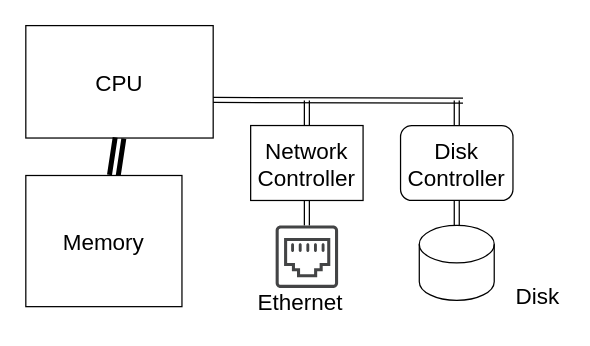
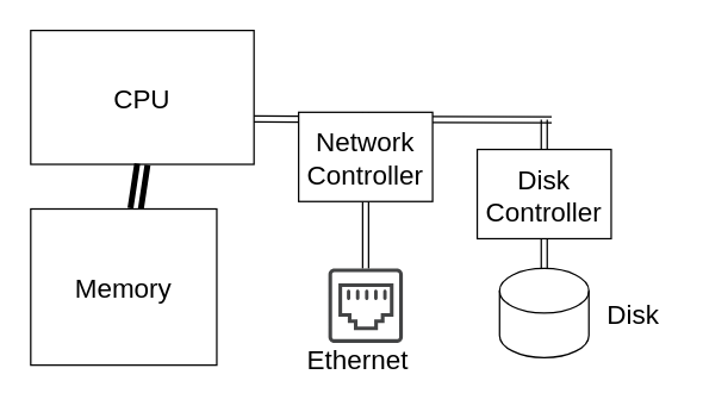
- <mxCell id="9" value="Network&#10;Controller" style="align=center;collapsible=0;container=1;recursiveResize=0;fontSize=18;" vertex="1" parent="1"><mxGeometry x="200" y="100" width="90" height="60" as="geometry" /></mxCell>
+ <mxCell id="9" value="Network&#10;Controller" style="align=center;collapsible=0;container=1;recursiveResize=0;fontSize=18;" vertex="1" parent="1"><mxGeometry x="200" y="75" width="90" height="60" as="geometry" /></mxCell>
- <mxCell id="12" value="Disk&#10;Controller" style="align=center;collapsible=0;container=1;recursiveResize=0;fontSize=18;rounded=1;" vertex="1" parent="1"><mxGeometry x="320" y="100" width="90" height="60" as="geometry" /></mxCell>
+ <mxCell id="12" value="Disk&#10;Controller" style="align=center;collapsible=0;container=1;recursiveResize=0;fontSize=18;" vertex="1" parent="1"><mxGeometry x="320" y="100" width="90" height="60" as="geometry" /></mxCell>
- <mxCell id="15" value="Disk" style="text;resizable=0;autosize=1;align=center;verticalAlign=middle;points=[];fillColor=none;strokeColor=none;rounded=0;fontSize=18;" vertex="1" parent="1"><mxGeometry x="405" y="220" width="50" height="30" as="geometry" /></mxCell>
+ <mxCell id="15" value="Disk" style="text;resizable=0;autosize=1;align=center;verticalAlign=middle;points=[];fillColor=none;strokeColor=none;rounded=0;fontSize=18;" vertex="1" parent="1"><mxGeometry x="400" y="195" width="50" height="30" as="geometry" /></mxCell>
